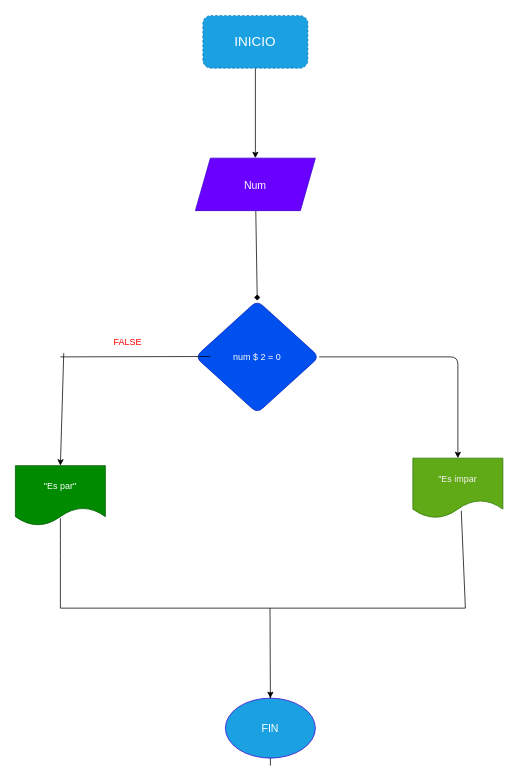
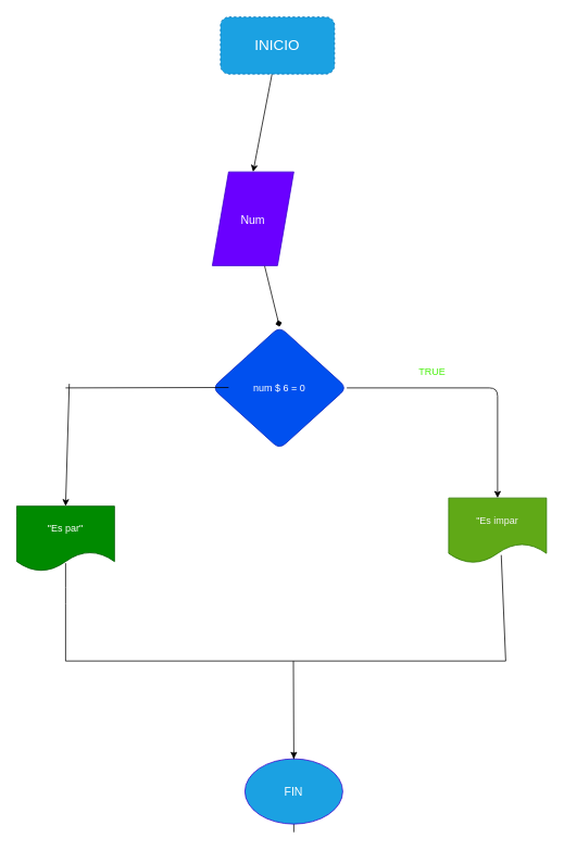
- <mxCell id="7" value="&lt;span style=&quot;font-size: 14px;&quot;&gt;Num&lt;/span&gt;" style="shape=parallelogram;perimeter=parallelogramPerimeter;whiteSpace=wrap;html=1;fixedSize=1;fontSize=18;fillColor=#6a00ff;fontColor=#ffffff;strokeColor=#3700CC;" parent="1" vertex="1"><mxGeometry x="260" y="210" width="160" height="70" as="geometry" /></mxCell>
+ <mxCell id="7" value="&lt;span style=&quot;font-size: 14px;&quot;&gt;Num&lt;/span&gt;" style="shape=parallelogram;perimeter=parallelogramPerimeter;whiteSpace=wrap;html=1;fixedSize=1;fontSize=18;fillColor=#6a00ff;fontColor=#ffffff;strokeColor=#3700CC;" parent="1" vertex="1"><mxGeometry x="260" y="210" width="100" height="115" as="geometry" /></mxCell>
- <mxCell id="16" value="&lt;font color=&quot;#ff0000&quot;&gt;FALSE&lt;/font&gt;" style="text;html=1;strokeColor=none;fillColor=none;align=center;verticalAlign=middle;whiteSpace=wrap;rounded=0;fontColor=#40b120;" vertex="1" parent="1"><mxGeometry x="140" y="440" width="60" height="30" as="geometry" /></mxCell>
+ <mxCell id="17" value="&lt;font color=&quot;#4bf00f&quot;&gt;TRUE&lt;/font&gt;" style="text;html=1;strokeColor=none;fillColor=none;align=center;verticalAlign=middle;whiteSpace=wrap;rounded=0;" vertex="1" parent="1"><mxGeometry x="500" y="440" width="60" height="30" as="geometry" /></mxCell>
- <mxCell id="5" value="num $ 2 = 0" style="rhombus;whiteSpace=wrap;html=1;rounded=1;fillColor=#0050ef;fontColor=#ffffff;strokeColor=#001DBC;" parent="1" vertex="1"><mxGeometry x="260" y="400" width="165" height="150" as="geometry" /></mxCell>
+ <mxCell id="5" value="num $ 6 = 0" style="rhombus;whiteSpace=wrap;html=1;rounded=1;fillColor=#0050ef;fontColor=#ffffff;strokeColor=#001DBC;" parent="1" vertex="1"><mxGeometry x="260" y="400" width="165" height="150" as="geometry" /></mxCell>
